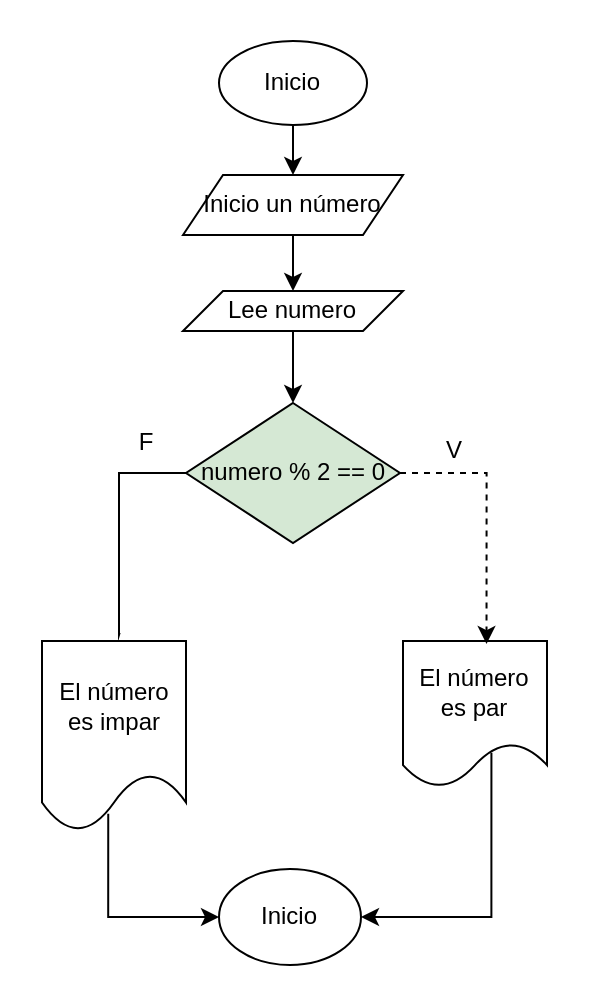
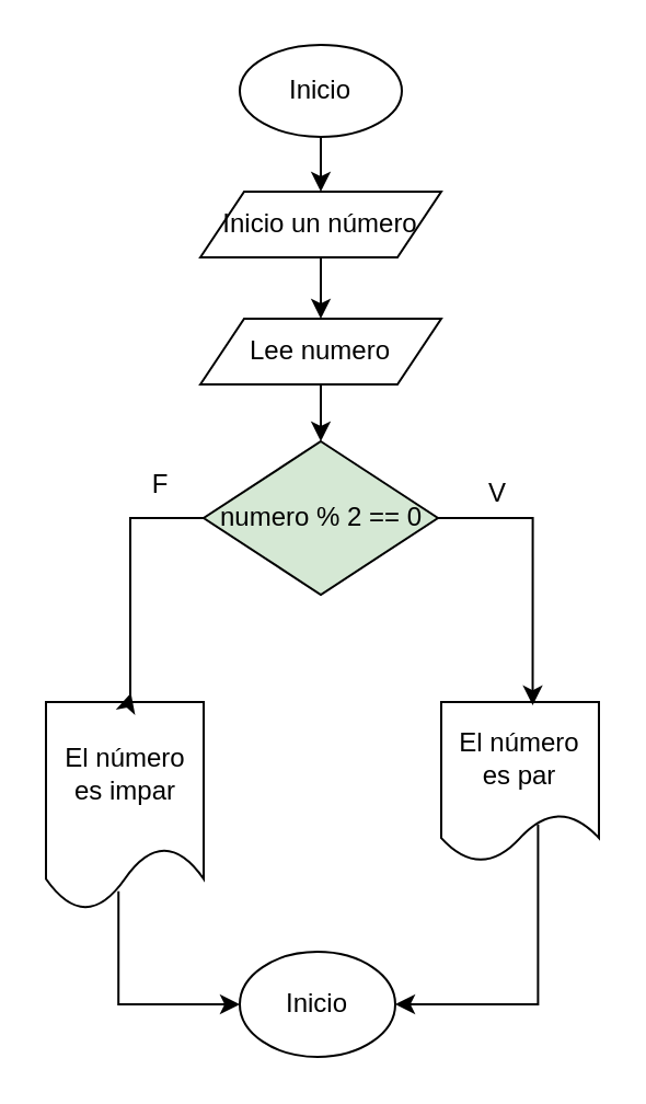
- <mxCell id="7" value="Lee numero" style="shape=parallelogram;perimeter=parallelogramPerimeter;whiteSpace=wrap;html=1;fixedSize=1;" vertex="1" parent="1"><mxGeometry x="91" y="145" width="110" height="20" as="geometry" /></mxCell>
+ <mxCell id="7" value="Lee numero" style="shape=parallelogram;perimeter=parallelogramPerimeter;whiteSpace=wrap;html=1;fixedSize=1;" vertex="1" parent="1"><mxGeometry x="91" y="145" width="110" height="30" as="geometry" /></mxCell>
- <mxCell id="14" style="edgeStyle=orthogonalEdgeStyle;rounded=0;orthogonalLoop=1;jettySize=auto;html=1;entryX=0.58;entryY=0.021;entryDx=0;entryDy=0;entryPerimeter=0;dashed=1;" edge="1" parent="1" source="8" target="12"><mxGeometry relative="1" as="geometry" /></mxCell>
+ <mxCell id="14" style="edgeStyle=orthogonalEdgeStyle;rounded=0;orthogonalLoop=1;jettySize=auto;html=1;entryX=0.58;entryY=0.021;entryDx=0;entryDy=0;entryPerimeter=0;" edge="1" parent="1" source="8" target="12"><mxGeometry relative="1" as="geometry" /></mxCell>
- <mxCell id="13" style="edgeStyle=orthogonalEdgeStyle;rounded=0;orthogonalLoop=1;jettySize=auto;html=1;entryX=0.539;entryY=-0.043;entryDx=0;entryDy=0;entryPerimeter=0;endArrow=none;" edge="1" parent="1" source="8" target="10"><mxGeometry relative="1" as="geometry"><Array as="points"><mxPoint x="59" y="236" /><mxPoint x="59" y="317" /></Array></mxGeometry></mxCell>
+ <mxCell id="13" style="edgeStyle=orthogonalEdgeStyle;rounded=0;orthogonalLoop=1;jettySize=auto;html=1;entryX=0.539;entryY=-0.043;entryDx=0;entryDy=0;entryPerimeter=0;" edge="1" parent="1" source="8" target="10"><mxGeometry relative="1" as="geometry"><Array as="points"><mxPoint x="59" y="236" /><mxPoint x="59" y="317" /></Array></mxGeometry></mxCell>
